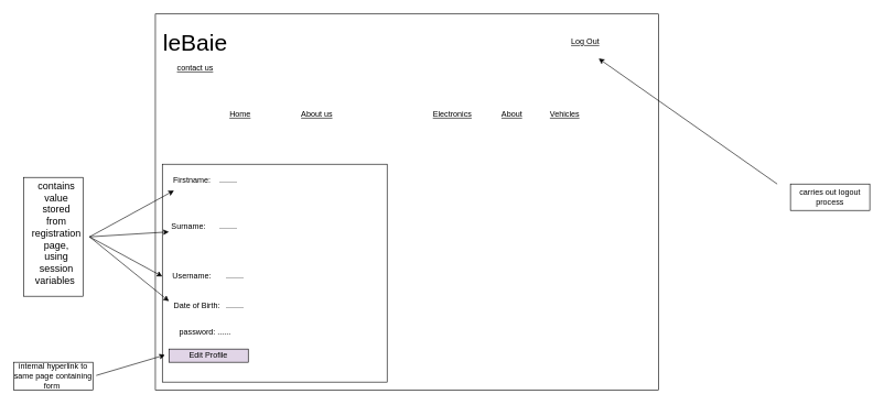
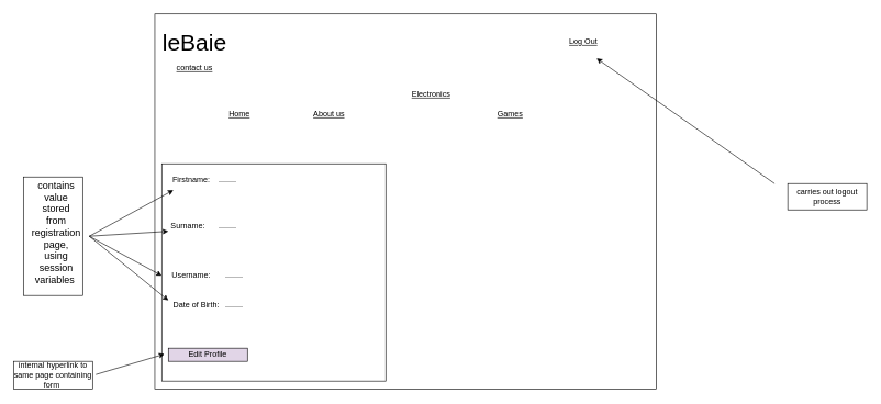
- <mxCell id="28" value="About us" style="text;html=1;strokeColor=none;fillColor=none;align=center;verticalAlign=middle;whiteSpace=wrap;rounded=0;fontStyle=4" parent="1" vertex="1"><mxGeometry x="449" y="158" width="60" height="30" as="geometry" /></mxCell>
+ <mxCell id="28" value="About us" style="text;html=1;strokeColor=none;fillColor=none;align=center;verticalAlign=middle;whiteSpace=wrap;rounded=0;fontStyle=4" parent="1" vertex="1"><mxGeometry x="469" y="158" width="60" height="30" as="geometry" /></mxCell>
- <mxCell id="26" value="Electronics " style="text;html=1;strokeColor=none;fillColor=none;align=center;verticalAlign=middle;whiteSpace=wrap;rounded=0;fontStyle=4" parent="1" vertex="1"><mxGeometry x="654" y="158" width="60" height="30" as="geometry" /></mxCell>
+ <mxCell id="26" value="Electronics " style="text;html=1;strokeColor=none;fillColor=none;align=center;verticalAlign=middle;whiteSpace=wrap;rounded=0;fontStyle=4" parent="1" vertex="1"><mxGeometry x="624" y="128" width="60" height="30" as="geometry" /></mxCell>
- <mxCell id="29" value="About" style="text;html=1;strokeColor=none;fillColor=none;align=center;verticalAlign=middle;whiteSpace=wrap;rounded=0;fontStyle=4" parent="1" vertex="1"><mxGeometry x="744" y="158" width="60" height="30" as="geometry" /></mxCell>
+ <mxCell id="29" value="Games" style="text;html=1;strokeColor=none;fillColor=none;align=center;verticalAlign=middle;whiteSpace=wrap;rounded=0;fontStyle=4" parent="1" vertex="1"><mxGeometry x="744" y="158" width="60" height="30" as="geometry" /></mxCell>
- <mxCell id="27" value="Vehicles" style="text;html=1;strokeColor=none;fillColor=none;align=center;verticalAlign=middle;whiteSpace=wrap;rounded=0;fontStyle=4" parent="1" vertex="1"><mxGeometry x="824" y="158" width="60" height="30" as="geometry" /></mxCell>
- <mxCell id="30" value="password: ......" style="text;html=1;strokeColor=none;fillColor=none;align=center;verticalAlign=middle;whiteSpace=wrap;rounded=0;" parent="1" vertex="1"><mxGeometry x="245" y="488" width="130" height="30" as="geometry" /></mxCell>
